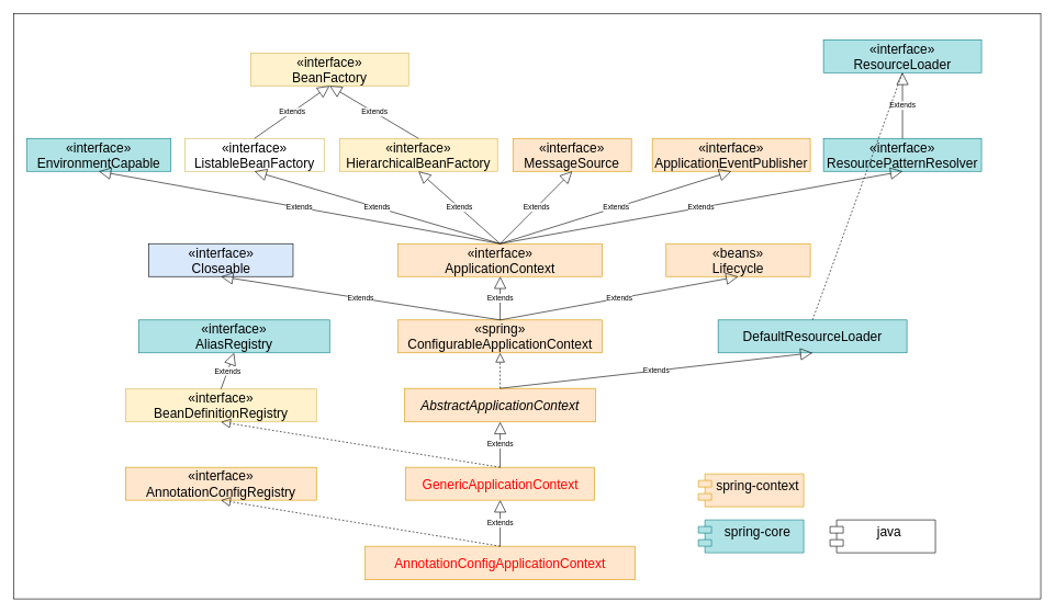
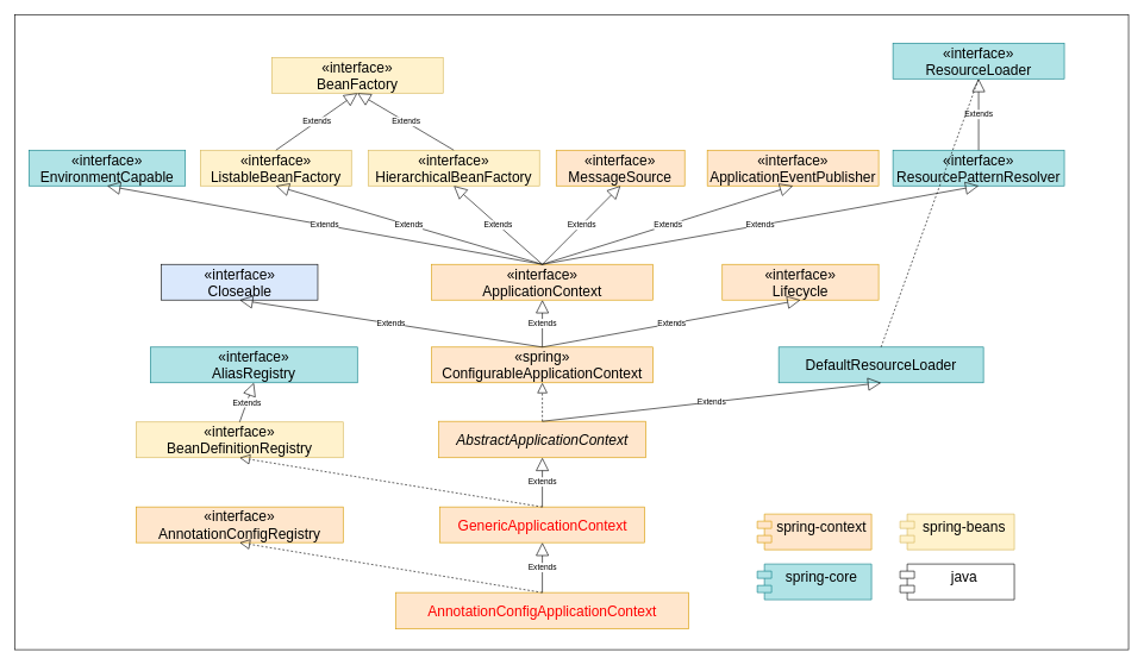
- <mxCell id="14" value="«interface»&lt;br&gt;ListableBeanFactory" style="html=1;whiteSpace=wrap;fontSize=20;fontStyle=0;fillColor=#ffffff;strokeColor=#d6b656;" parent="1" vertex="1"><mxGeometry x="280.01" y="210" width="211.62" height="50" as="geometry" /></mxCell>
+ <mxCell id="14" value="«interface»&lt;br&gt;ListableBeanFactory" style="html=1;whiteSpace=wrap;fontSize=20;fontStyle=0;fillColor=#fff2cc;strokeColor=#d6b656;" parent="1" vertex="1"><mxGeometry x="280.01" y="210" width="211.62" height="50" as="geometry" /></mxCell>
- <mxCell id="39" value="«beans»&lt;br&gt;Lifecycle" style="html=1;whiteSpace=wrap;fontSize=20;fontStyle=0;fillColor=#ffe6cc;strokeColor=#d79b00;" parent="1" vertex="1"><mxGeometry x="1011" y="370" width="219" height="50" as="geometry" /></mxCell>
+ <mxCell id="39" value="«interface»&lt;br&gt;Lifecycle" style="html=1;whiteSpace=wrap;fontSize=20;fontStyle=0;fillColor=#ffe6cc;strokeColor=#d79b00;" parent="1" vertex="1"><mxGeometry x="1011" y="370" width="219" height="50" as="geometry" /></mxCell>
+ <mxCell id="44" value="spring-beans&lt;div&gt;&lt;br&gt;&lt;/div&gt;" style="shape=module;align=left;spacingLeft=20;align=center;verticalAlign=top;whiteSpace=wrap;html=1;fontSize=20;fillColor=#fff2cc;strokeColor=#d6b656;" parent="1" vertex="1"><mxGeometry x="1260" y="720" width="160" height="50" as="geometry" /></mxCell>
